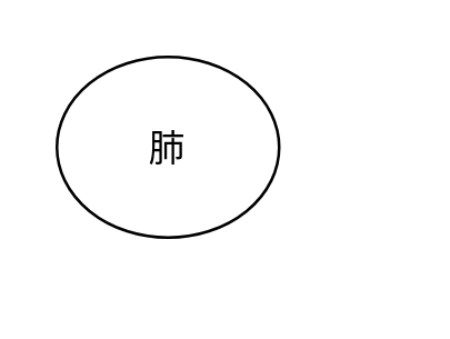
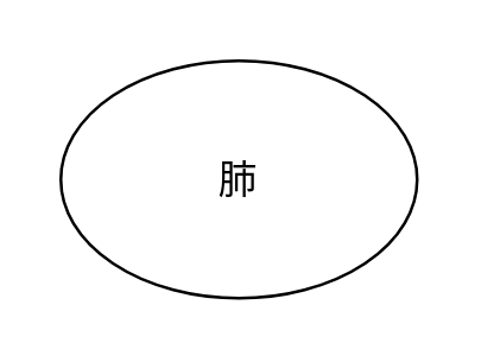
- <mxCell id="2" value="肺" style="ellipse;whiteSpace=wrap;html=1;fontSize=13;" vertex="1" parent="1"><mxGeometry x="20" y="20" width="80" height="65" as="geometry" /></mxCell>
+ <mxCell id="2" value="肺" style="ellipse;whiteSpace=wrap;html=1;fontSize=13;" vertex="1" parent="1"><mxGeometry x="20" y="20" width="120" height="80" as="geometry" /></mxCell>
